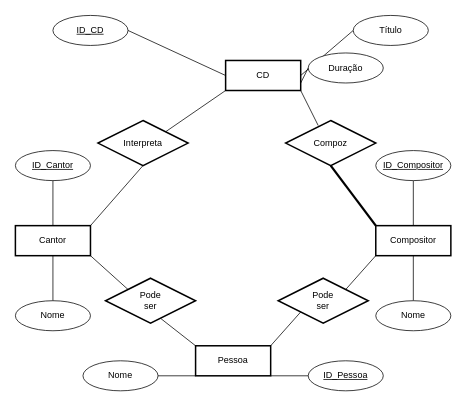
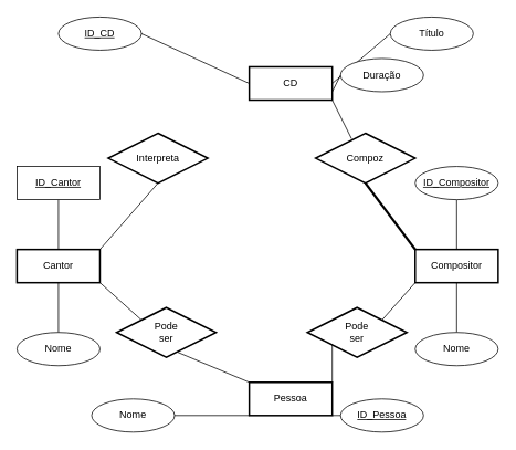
- <mxCell id="27" style="rounded=0;orthogonalLoop=1;jettySize=auto;html=1;exitX=1;exitY=0;exitDx=0;exitDy=0;entryX=0;entryY=1;entryDx=0;entryDy=0;strokeWidth=1;endArrow=none;endFill=0;" edge="1" parent="1" source="29" target="6"><mxGeometry relative="1" as="geometry" /></mxCell>
- <mxCell id="24" value="ID_Cantor" style="ellipse;whiteSpace=wrap;html=1;align=center;fontStyle=4;" vertex="1" parent="1"><mxGeometry x="20" y="200" width="100" height="40" as="geometry" /></mxCell>
+ <mxCell id="24" value="ID_Cantor" style="whiteSpace=wrap;html=1;align=center;fontStyle=4;rounded=0;" vertex="1" parent="1"><mxGeometry x="20" y="200" width="100" height="40" as="geometry" /></mxCell>
- <mxCell id="8" value="Pessoa" style="whiteSpace=wrap;html=1;align=center;strokeWidth=2;" vertex="1" parent="1"><mxGeometry x="260" y="460" width="100" height="40" as="geometry" /></mxCell>
+ <mxCell id="8" value="Pessoa" style="whiteSpace=wrap;html=1;align=center;strokeWidth=2;" vertex="1" parent="1"><mxGeometry x="300" y="460" width="100" height="40" as="geometry" /></mxCell>
